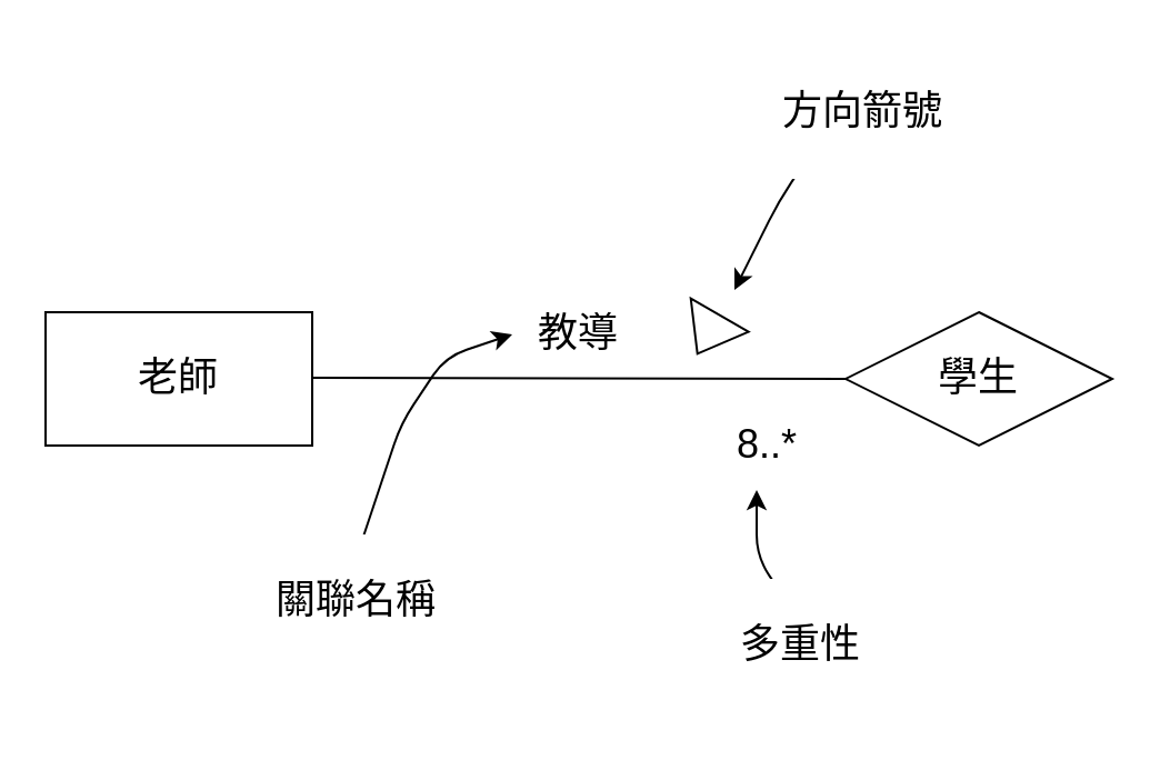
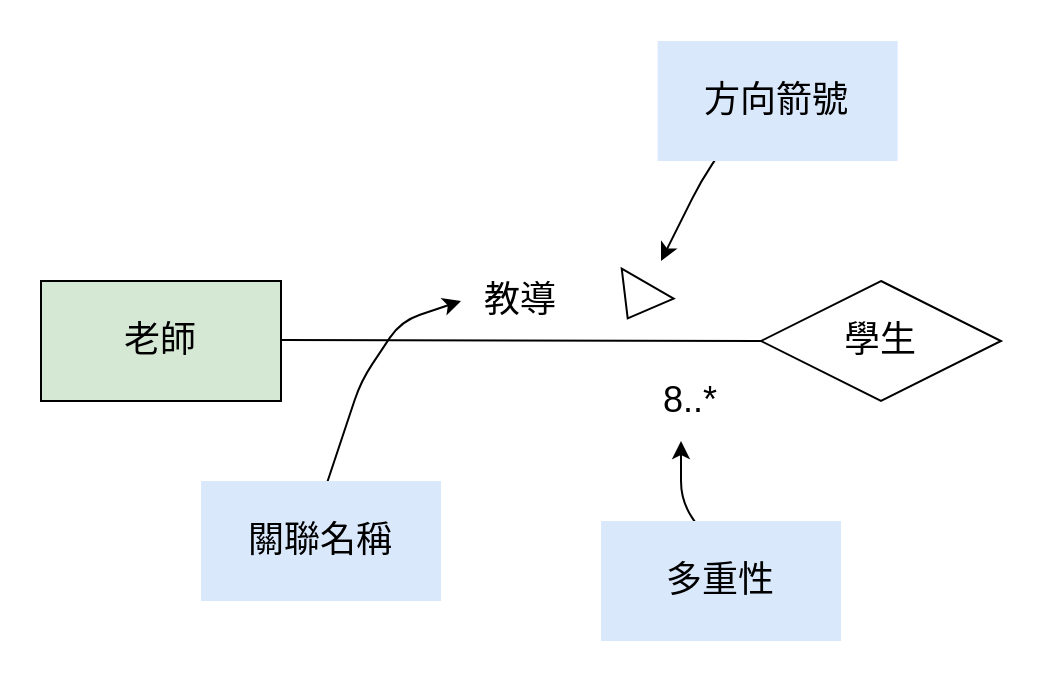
- <mxCell id="13" value="&lt;font style=&quot;font-size: 18px;&quot;&gt;方向箭號&lt;br&gt;&lt;/font&gt;" style="rounded=0;whiteSpace=wrap;html=1;strokeColor=none;" vertex="1" parent="1"><mxGeometry x="328.35" y="20" width="120" height="60" as="geometry" /></mxCell>
+ <mxCell id="13" value="&lt;font style=&quot;font-size: 18px;&quot;&gt;方向箭號&lt;br&gt;&lt;/font&gt;" style="rounded=0;whiteSpace=wrap;html=1;strokeColor=none;fillColor=#dae8fc;" vertex="1" parent="1"><mxGeometry x="328.35" y="20" width="120" height="60" as="geometry" /></mxCell>
- <mxCell id="2" value="&lt;font style=&quot;font-size: 18px;&quot;&gt;老師&lt;/font&gt;" style="rounded=0;whiteSpace=wrap;html=1;" vertex="1" parent="1"><mxGeometry x="20" y="140" width="120" height="60" as="geometry" /></mxCell>
+ <mxCell id="2" value="&lt;font style=&quot;font-size: 18px;&quot;&gt;老師&lt;/font&gt;" style="rounded=0;whiteSpace=wrap;html=1;fillColor=#d5e8d4;" vertex="1" parent="1"><mxGeometry x="20" y="140" width="120" height="60" as="geometry" /></mxCell>
- <mxCell id="8" value="&lt;font style=&quot;font-size: 18px;&quot;&gt;關聯名稱&lt;/font&gt;" style="rounded=0;whiteSpace=wrap;html=1;strokeColor=none;" vertex="1" parent="1"><mxGeometry x="100" y="240" width="120" height="60" as="geometry" /></mxCell>
+ <mxCell id="8" value="&lt;font style=&quot;font-size: 18px;&quot;&gt;關聯名稱&lt;/font&gt;" style="rounded=0;whiteSpace=wrap;html=1;strokeColor=none;fillColor=#dae8fc;" vertex="1" parent="1"><mxGeometry x="100" y="240" width="120" height="60" as="geometry" /></mxCell>
- <mxCell id="9" value="&lt;font style=&quot;font-size: 18px;&quot;&gt;多重性&lt;/font&gt;" style="rounded=0;whiteSpace=wrap;html=1;strokeColor=none;" vertex="1" parent="1"><mxGeometry x="300" y="260" width="120" height="60" as="geometry" /></mxCell>
+ <mxCell id="9" value="&lt;font style=&quot;font-size: 18px;&quot;&gt;多重性&lt;/font&gt;" style="rounded=0;whiteSpace=wrap;html=1;strokeColor=none;fillColor=#dae8fc;" vertex="1" parent="1"><mxGeometry x="300" y="260" width="120" height="60" as="geometry" /></mxCell>
